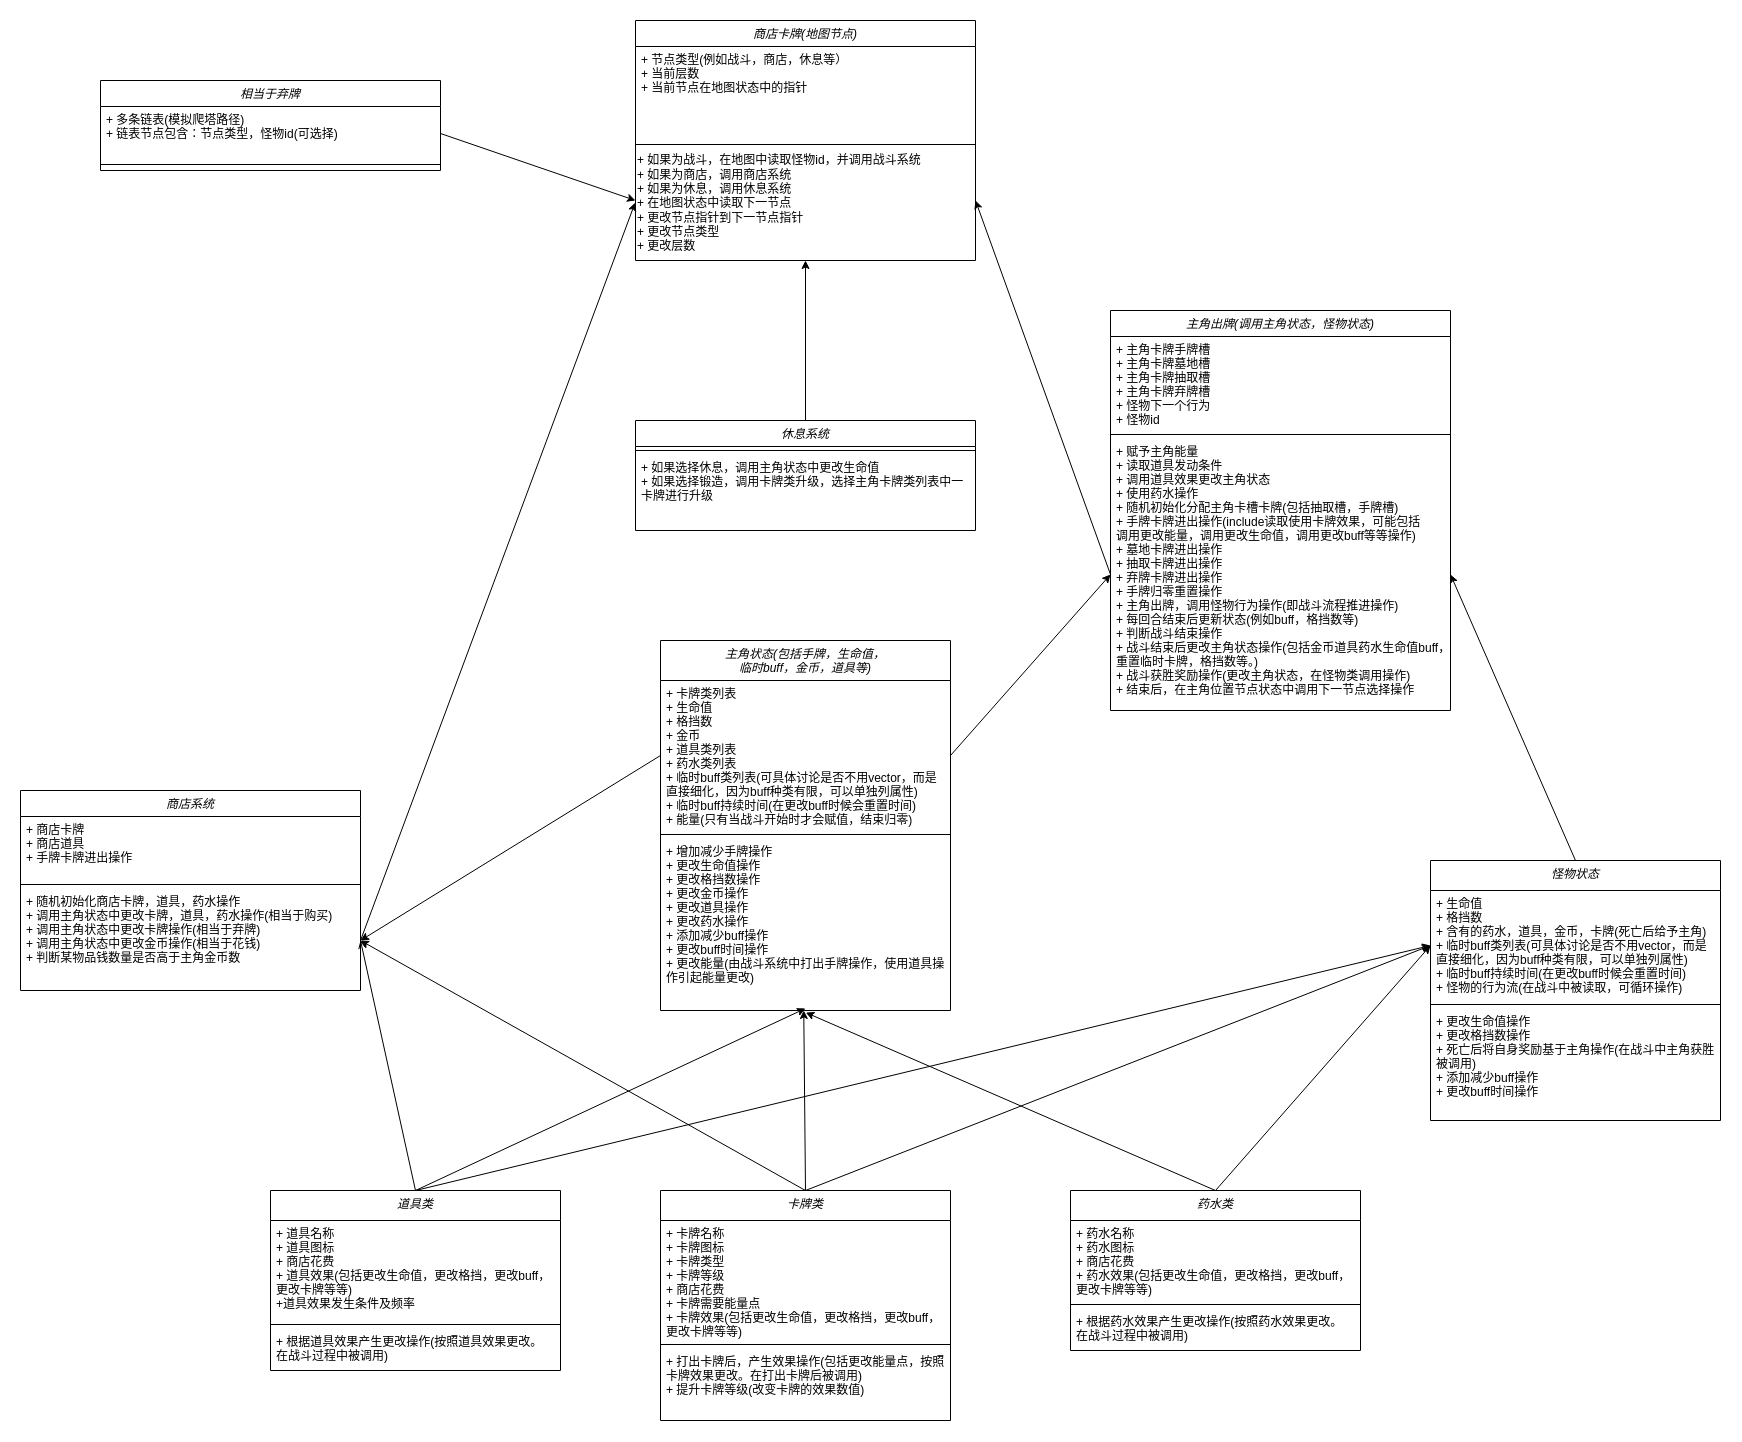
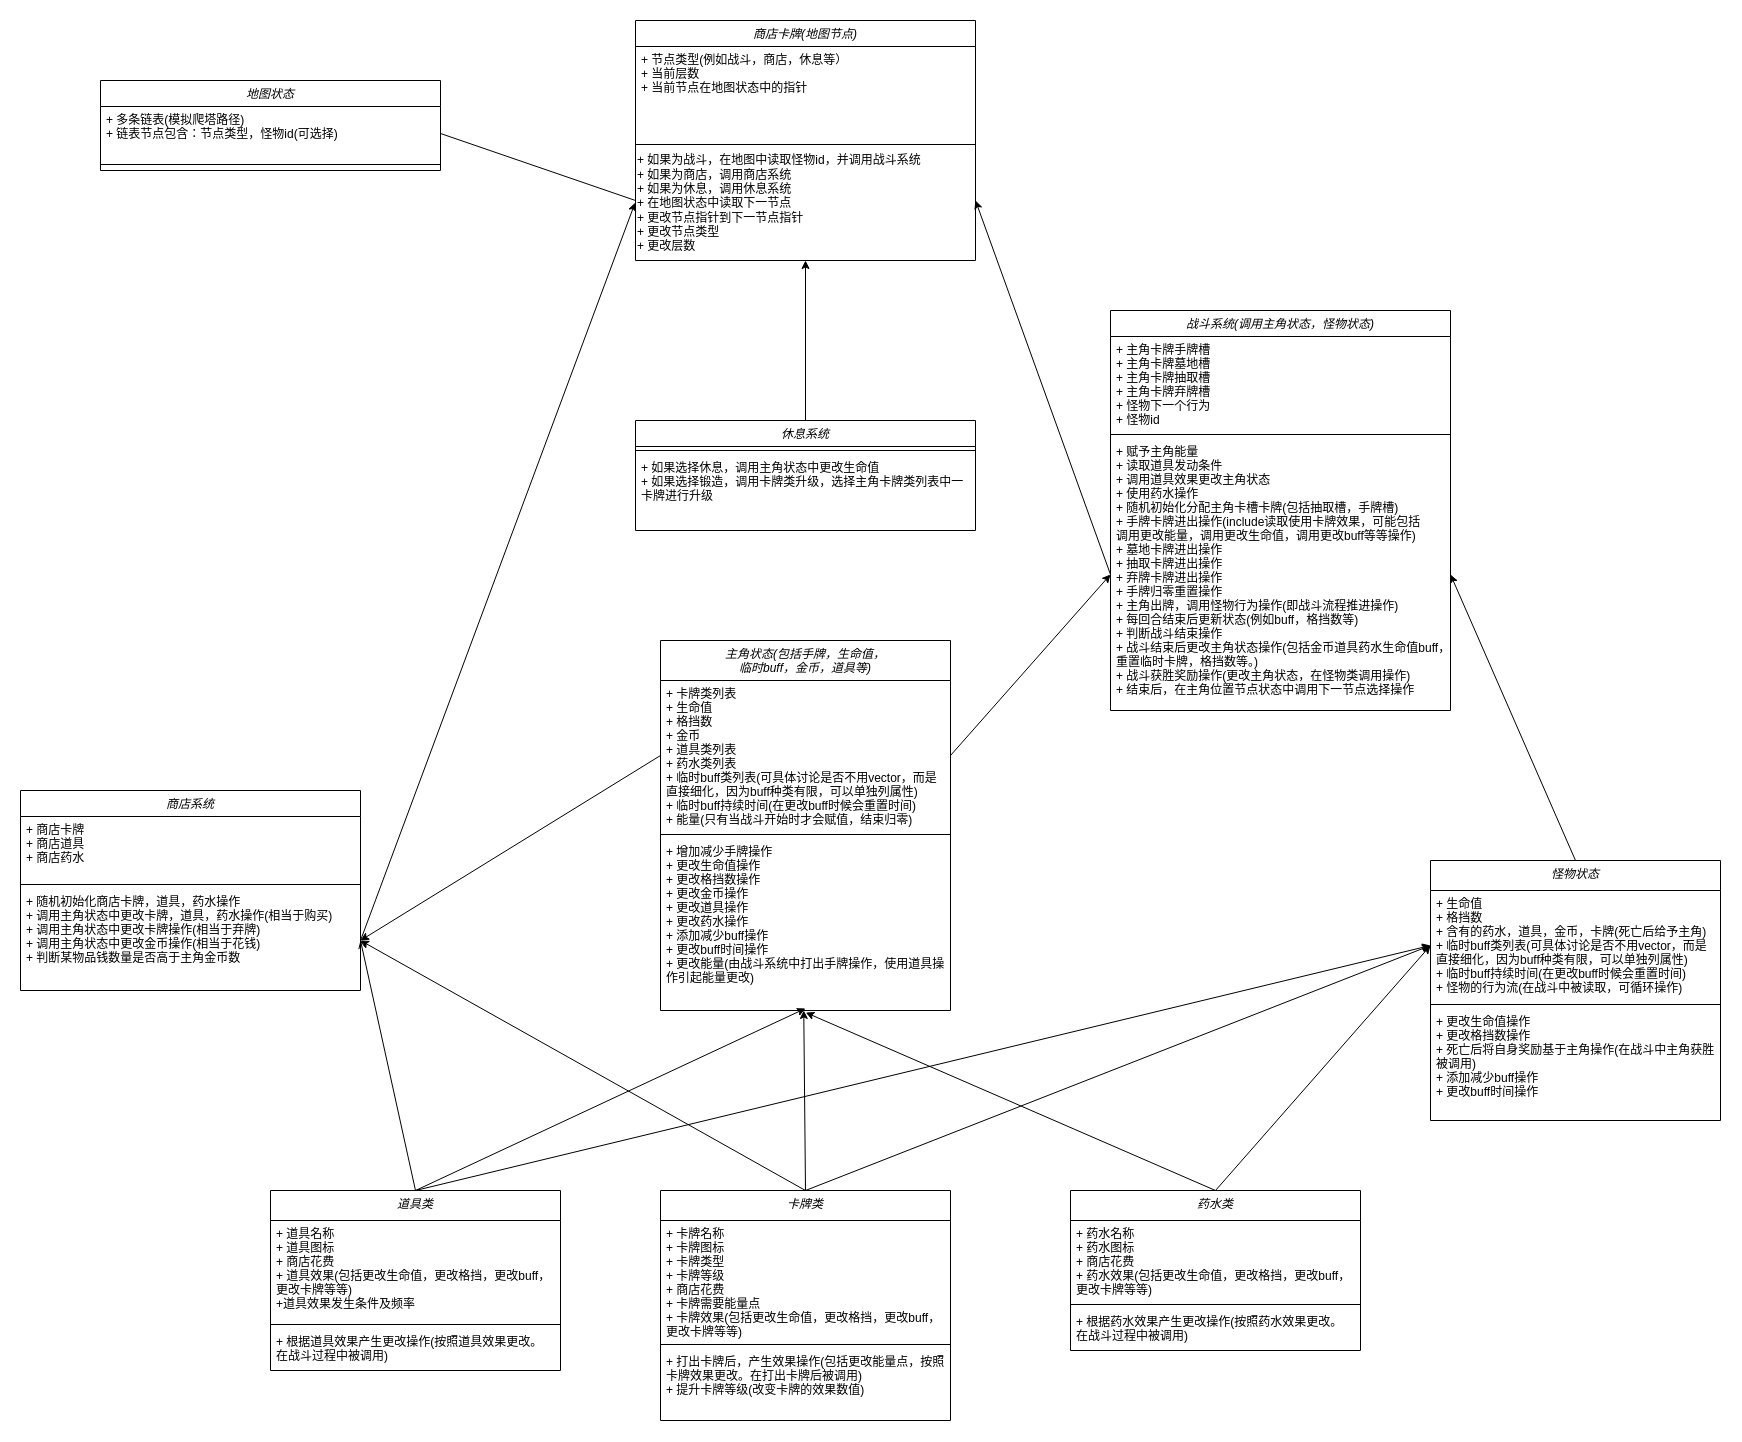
- <mxCell id="39" value="相当于弃牌" style="swimlane;fontStyle=2;align=center;verticalAlign=top;childLayout=stackLayout;horizontal=1;startSize=26;horizontalStack=0;resizeParent=1;resizeLast=0;collapsible=1;marginBottom=0;rounded=0;shadow=0;strokeWidth=1;" vertex="1" parent="1"><mxGeometry x="100" y="80" width="340" height="90" as="geometry"><mxRectangle x="230" y="140" width="160" height="26" as="alternateBounds" /></mxGeometry></mxCell>
+ <mxCell id="39" value="地图状态" style="swimlane;fontStyle=2;align=center;verticalAlign=top;childLayout=stackLayout;horizontal=1;startSize=26;horizontalStack=0;resizeParent=1;resizeLast=0;collapsible=1;marginBottom=0;rounded=0;shadow=0;strokeWidth=1;" vertex="1" parent="1"><mxGeometry x="100" y="80" width="340" height="90" as="geometry"><mxRectangle x="230" y="140" width="160" height="26" as="alternateBounds" /></mxGeometry></mxCell>
- <mxCell id="45" value="" style="endArrow=classic;html=1;rounded=0;exitX=1;exitY=0.5;exitDx=0;exitDy=0;entryX=0;entryY=0.75;entryDx=0;entryDy=0;" edge="1" parent="1" source="40" target="34"><mxGeometry width="50" height="50" relative="1" as="geometry"><mxPoint x="840" y="390" as="sourcePoint" /><mxPoint x="590" y="210" as="targetPoint" /></mxGeometry></mxCell>
+ <mxCell id="45" value="" style="endArrow=none;html=1;rounded=0;exitX=1;exitY=0.5;exitDx=0;exitDy=0;entryX=0;entryY=0.75;entryDx=0;entryDy=0;" edge="1" parent="1" source="40" target="34"><mxGeometry width="50" height="50" relative="1" as="geometry"><mxPoint x="840" y="390" as="sourcePoint" /><mxPoint x="590" y="210" as="targetPoint" /></mxGeometry></mxCell>
- <mxCell id="6" value="主角出牌(调用主角状态，怪物状态)" style="swimlane;fontStyle=2;align=center;verticalAlign=top;childLayout=stackLayout;horizontal=1;startSize=26;horizontalStack=0;resizeParent=1;resizeLast=0;collapsible=1;marginBottom=0;rounded=0;shadow=0;strokeWidth=1;" parent="1" vertex="1"><mxGeometry x="1110" y="310" width="340" height="400" as="geometry"><mxRectangle x="230" y="140" width="160" height="26" as="alternateBounds" /></mxGeometry></mxCell>
+ <mxCell id="6" value="战斗系统(调用主角状态，怪物状态)" style="swimlane;fontStyle=2;align=center;verticalAlign=top;childLayout=stackLayout;horizontal=1;startSize=26;horizontalStack=0;resizeParent=1;resizeLast=0;collapsible=1;marginBottom=0;rounded=0;shadow=0;strokeWidth=1;" parent="1" vertex="1"><mxGeometry x="1110" y="310" width="340" height="400" as="geometry"><mxRectangle x="230" y="140" width="160" height="26" as="alternateBounds" /></mxGeometry></mxCell>
- <mxCell id="48" value="+ 商店卡牌&#10;+ 商店道具&#10;+ 手牌卡牌进出操作" style="text;align=left;verticalAlign=top;spacingLeft=4;spacingRight=4;overflow=hidden;rotatable=0;points=[[0,0.5],[1,0.5]];portConstraint=eastwest;" vertex="1" parent="47"><mxGeometry y="26" width="340" height="64" as="geometry" /></mxCell>
+ <mxCell id="48" value="+ 商店卡牌&#10;+ 商店道具&#10;+ 商店药水" style="text;align=left;verticalAlign=top;spacingLeft=4;spacingRight=4;overflow=hidden;rotatable=0;points=[[0,0.5],[1,0.5]];portConstraint=eastwest;" vertex="1" parent="47"><mxGeometry y="26" width="340" height="64" as="geometry" /></mxCell>
